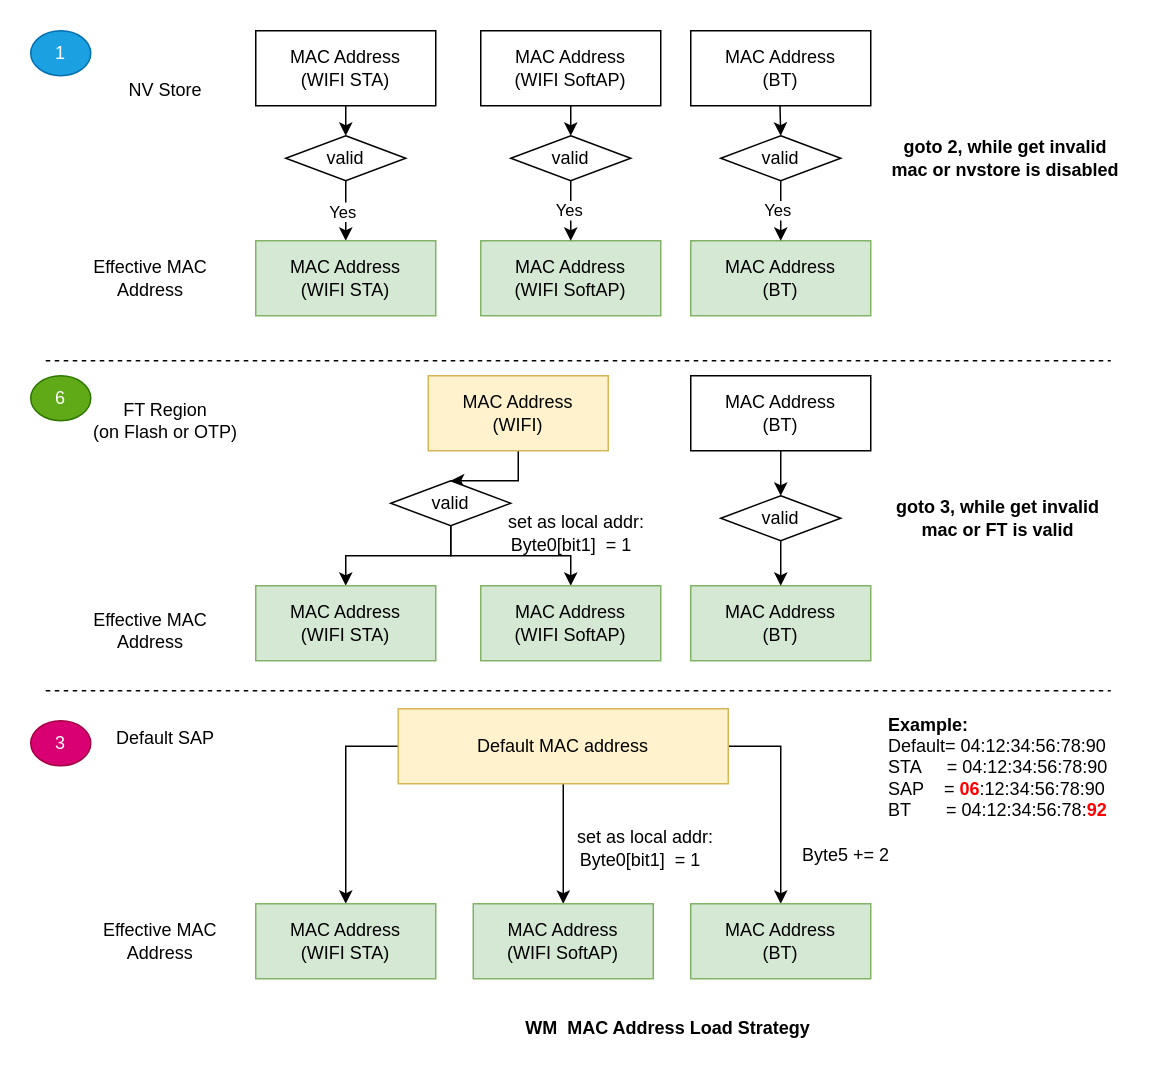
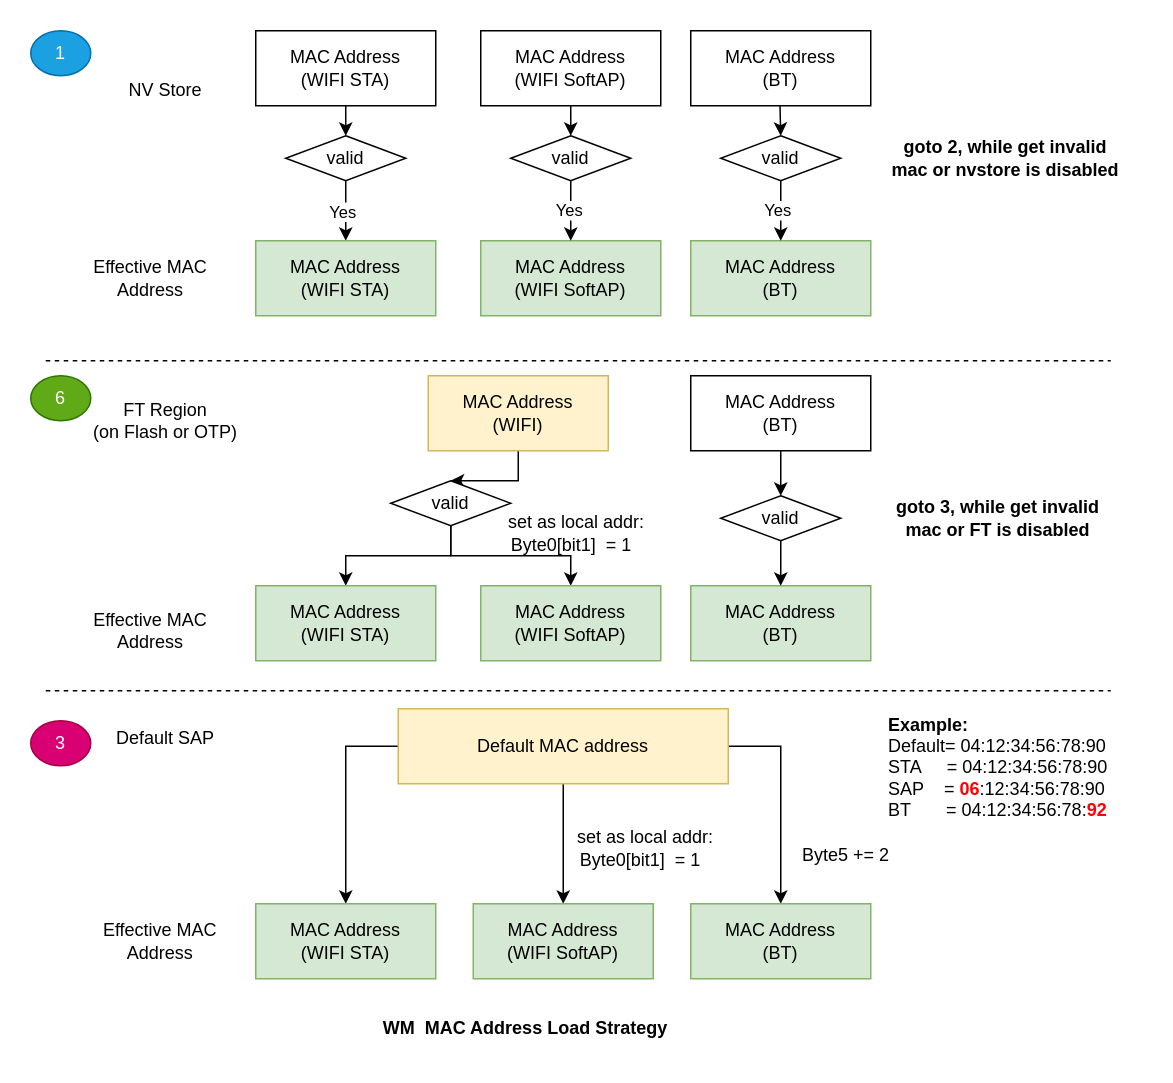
- <mxCell id="52" value="goto 3, while get invalid mac or FT is valid" style="text;html=1;strokeColor=none;fillColor=none;align=center;verticalAlign=middle;whiteSpace=wrap;rounded=0;fontStyle=1" vertex="1" parent="1"><mxGeometry x="590" y="330" width="150" height="30" as="geometry" /></mxCell>
+ <mxCell id="52" value="goto 3, while get invalid mac or FT is disabled" style="text;html=1;strokeColor=none;fillColor=none;align=center;verticalAlign=middle;whiteSpace=wrap;rounded=0;fontStyle=1" vertex="1" parent="1"><mxGeometry x="590" y="330" width="150" height="30" as="geometry" /></mxCell>
- <mxCell id="55" value="WM&amp;nbsp; MAC Address Load Strategy" style="text;html=1;strokeColor=none;fillColor=none;align=center;verticalAlign=middle;whiteSpace=wrap;rounded=0;fontStyle=1" vertex="1" parent="1"><mxGeometry x="260" y="670" width="370" height="30" as="geometry" /></mxCell>
+ <mxCell id="55" value="WM&amp;nbsp; MAC Address Load Strategy" style="text;html=1;strokeColor=none;fillColor=none;align=center;verticalAlign=middle;whiteSpace=wrap;rounded=0;fontStyle=1" vertex="1" parent="1"><mxGeometry x="165" y="670" width="370" height="30" as="geometry" /></mxCell>
